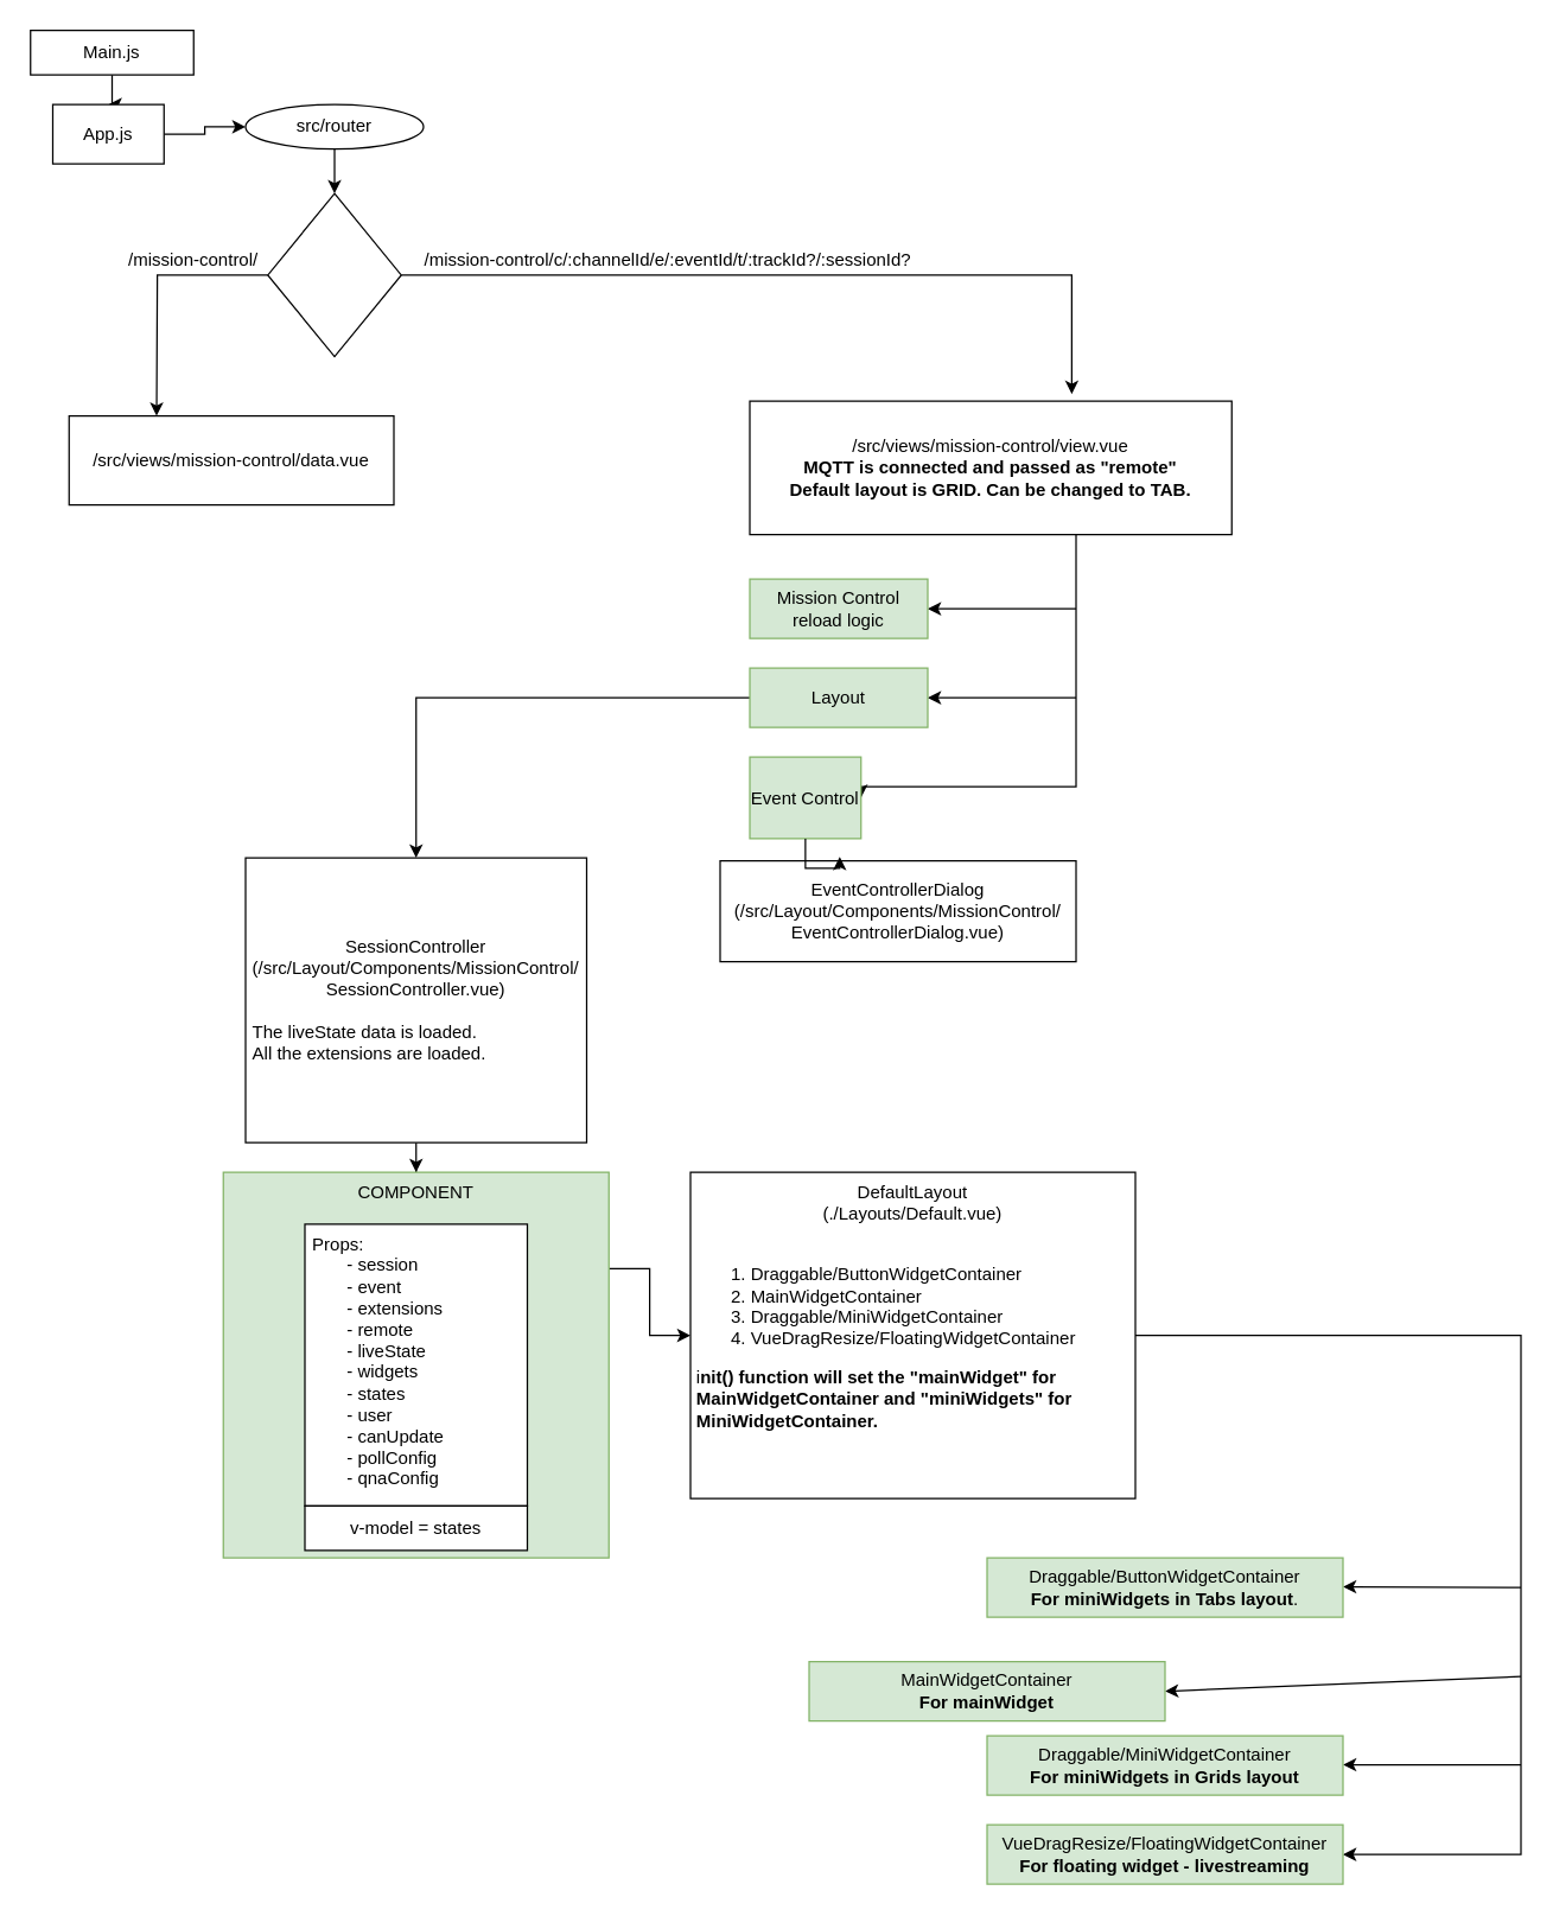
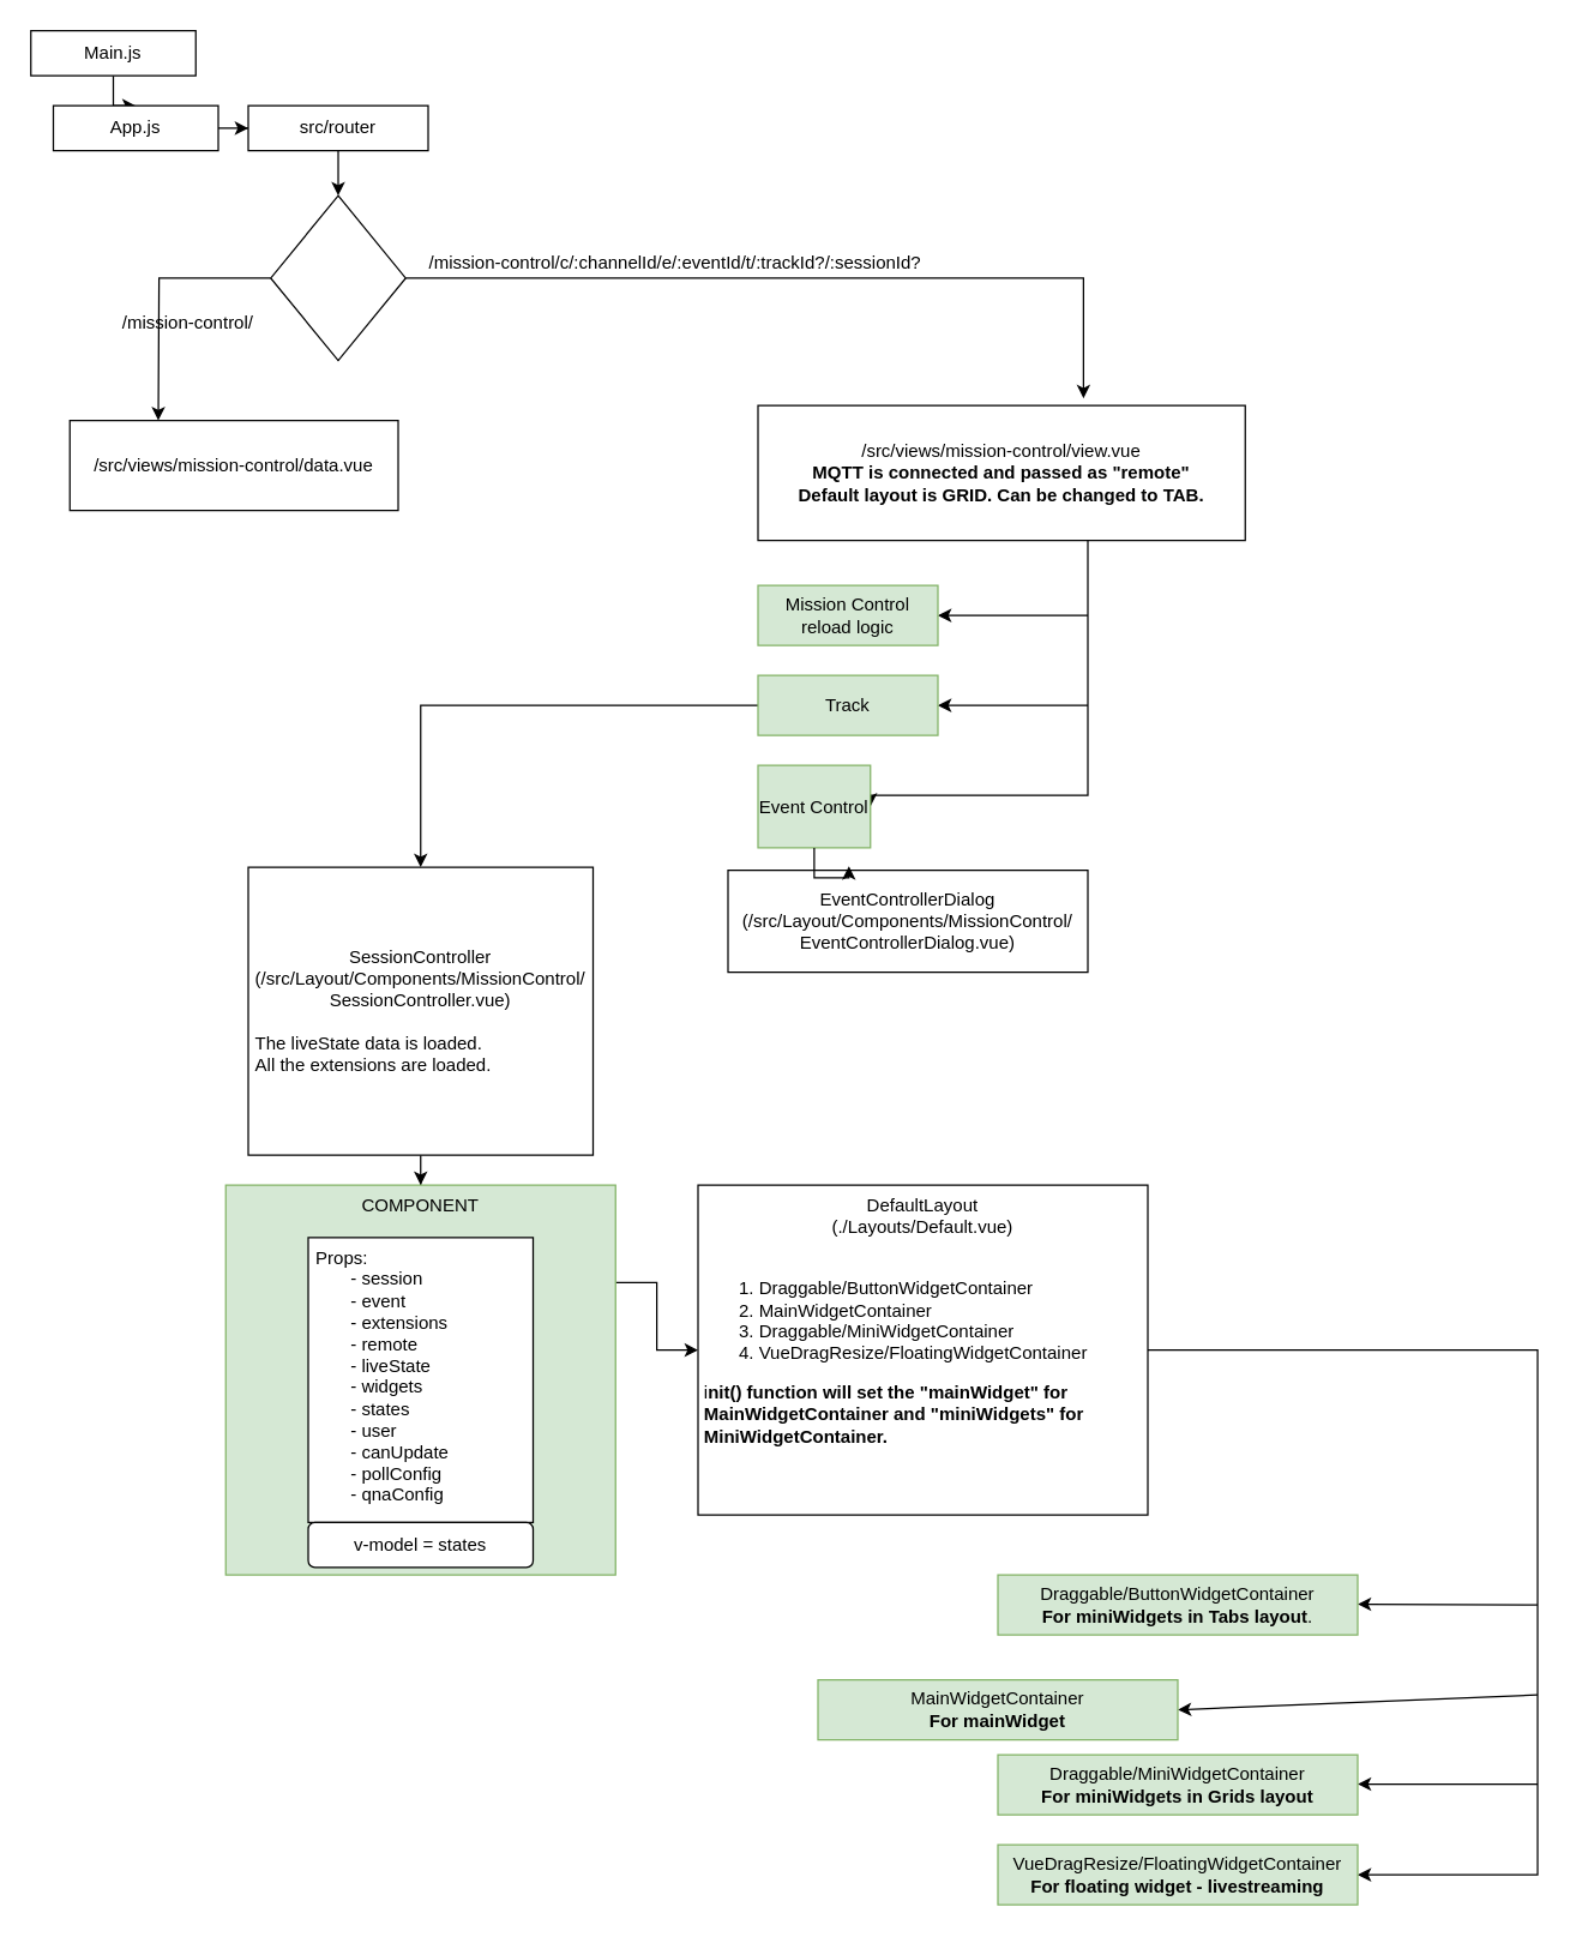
- <mxCell id="8" value="src/router" style="ellipse;whiteSpace=wrap;html=1;" vertex="1" parent="1"><mxGeometry x="165" y="70" width="120" height="30" as="geometry" /></mxCell>
+ <mxCell id="8" value="src/router" style="rounded=0;whiteSpace=wrap;html=1;" vertex="1" parent="1"><mxGeometry x="165" y="70" width="120" height="30" as="geometry" /></mxCell>
- <mxCell id="6" value="App.js" style="whiteSpace=wrap;html=1;" vertex="1" parent="1"><mxGeometry x="35" y="70" width="75" height="40" as="geometry" /></mxCell>
+ <mxCell id="6" value="App.js" style="whiteSpace=wrap;html=1;" vertex="1" parent="1"><mxGeometry x="35" y="70" width="110" height="30" as="geometry" /></mxCell>
- <mxCell id="13" value="/mission-control/" style="text;strokeColor=none;align=center;fillColor=none;html=1;verticalAlign=middle;whiteSpace=wrap;rounded=0;" vertex="1" parent="1"><mxGeometry x="85" y="160" width="90" height="30" as="geometry" /></mxCell>
+ <mxCell id="13" value="/mission-control/" style="text;strokeColor=none;align=center;fillColor=none;html=1;verticalAlign=middle;whiteSpace=wrap;rounded=0;" vertex="1" parent="1"><mxGeometry x="80" y="200" width="90" height="30" as="geometry" /></mxCell>
- <mxCell id="22" value="Layout" style="rounded=0;whiteSpace=wrap;html=1;fillColor=#d5e8d4;strokeColor=#82b366;" vertex="1" parent="1"><mxGeometry x="505" y="450" width="120" height="40" as="geometry" /></mxCell>
+ <mxCell id="22" value="Track" style="rounded=0;whiteSpace=wrap;html=1;fillColor=#d5e8d4;strokeColor=#82b366;" vertex="1" parent="1"><mxGeometry x="505" y="450" width="120" height="40" as="geometry" /></mxCell>
- <mxCell id="31" value="v-model = states" style="rounded=0;whiteSpace=wrap;html=1;" vertex="1" parent="1"><mxGeometry x="205" y="1015" width="150" height="30" as="geometry" /></mxCell>
+ <mxCell id="31" value="v-model = states" style="whiteSpace=wrap;html=1;rounded=1;" vertex="1" parent="1"><mxGeometry x="205" y="1015" width="150" height="30" as="geometry" /></mxCell>
